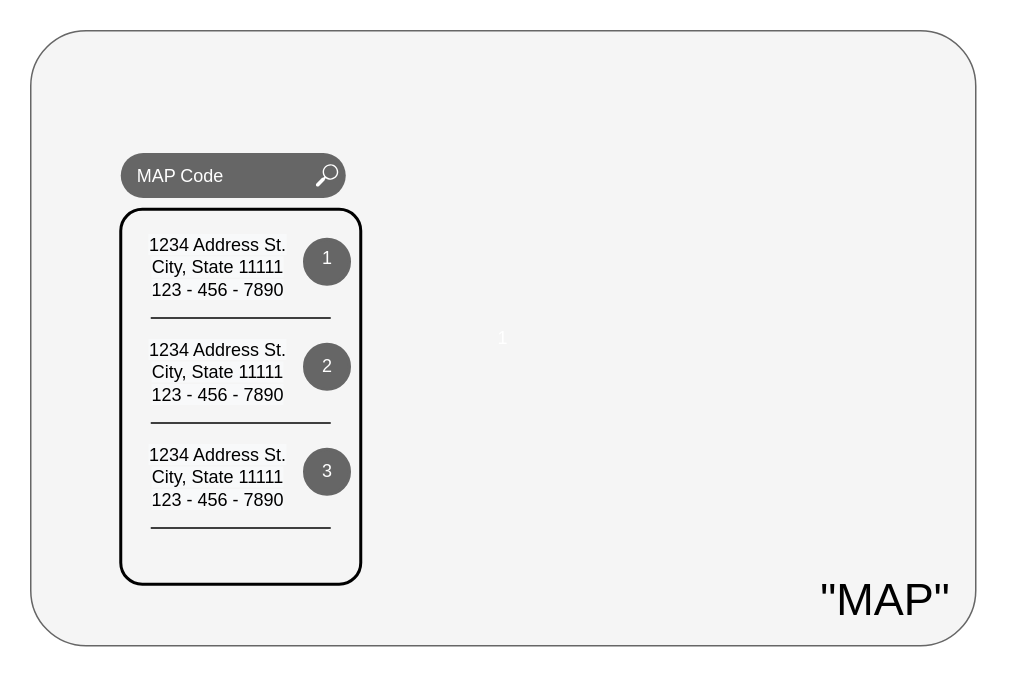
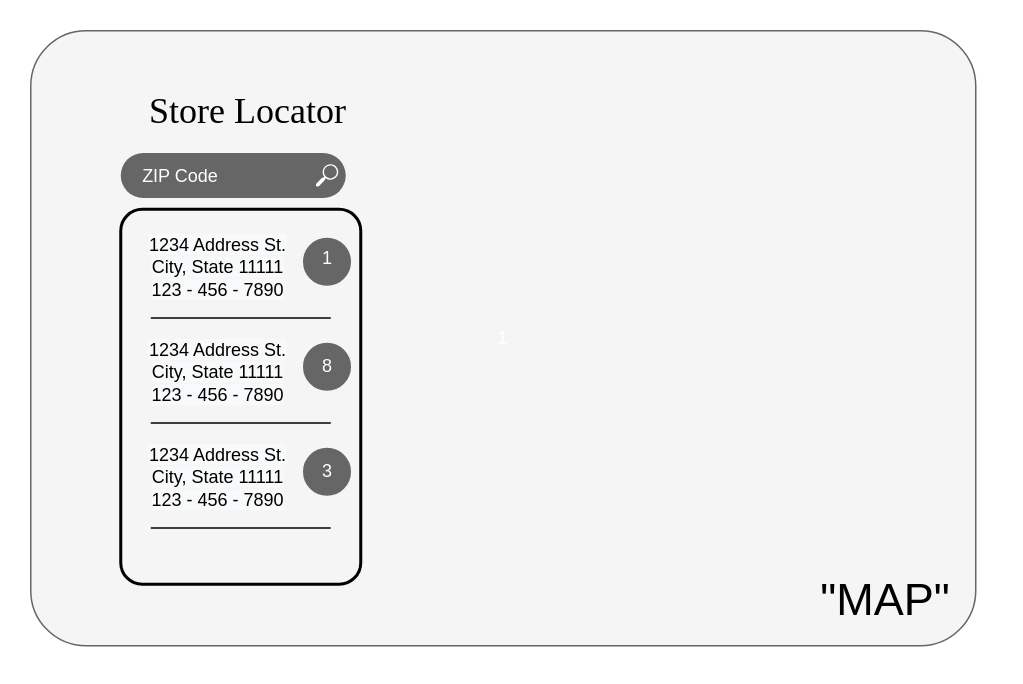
+ <mxCell id="4" value="&lt;font style=&quot;font-size: 24px&quot; face=&quot;Verdana&quot;&gt;Store Locator&lt;/font&gt;" style="text;html=1;strokeColor=none;fillColor=none;align=center;verticalAlign=middle;whiteSpace=wrap;rounded=0;" vertex="1" parent="1"><mxGeometry x="80" y="64" width="170" height="20" as="geometry" /></mxCell>
- <mxCell id="6" value="&lt;font color=&quot;#ffffff&quot;&gt;MAP Code&lt;/font&gt;" style="text;html=1;align=center;verticalAlign=middle;whiteSpace=wrap;rounded=0;" vertex="1" parent="1"><mxGeometry x="90" y="106.5" width="60" height="20" as="geometry" /></mxCell>
+ <mxCell id="6" value="&lt;font color=&quot;#ffffff&quot;&gt;ZIP Code&lt;/font&gt;" style="text;html=1;align=center;verticalAlign=middle;whiteSpace=wrap;rounded=0;" vertex="1" parent="1"><mxGeometry x="90" y="106.5" width="60" height="20" as="geometry" /></mxCell>
- <mxCell id="29" value="&lt;font color=&quot;#ffffff&quot;&gt;2&lt;/font&gt;" style="text;html=1;strokeColor=none;fillColor=none;align=center;verticalAlign=middle;whiteSpace=wrap;rounded=0;" vertex="1" parent="1"><mxGeometry x="197.5" y="234" width="40" height="20" as="geometry" /></mxCell>
+ <mxCell id="29" value="&lt;font color=&quot;#ffffff&quot;&gt;8&lt;/font&gt;" style="text;html=1;strokeColor=none;fillColor=none;align=center;verticalAlign=middle;whiteSpace=wrap;rounded=0;" vertex="1" parent="1"><mxGeometry x="197.5" y="234" width="40" height="20" as="geometry" /></mxCell>
